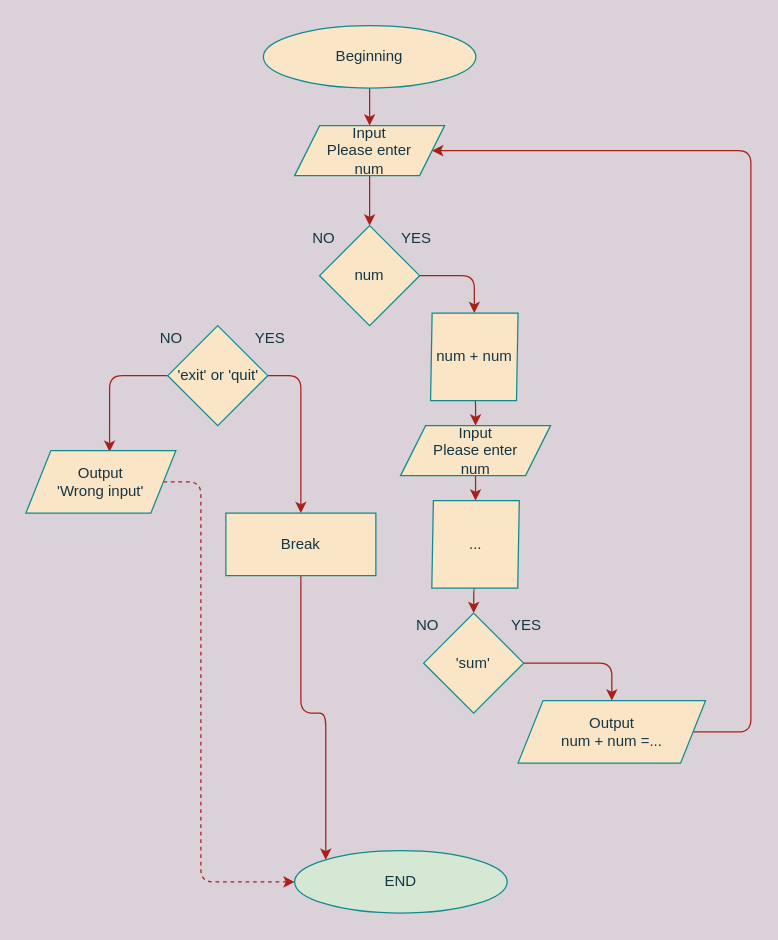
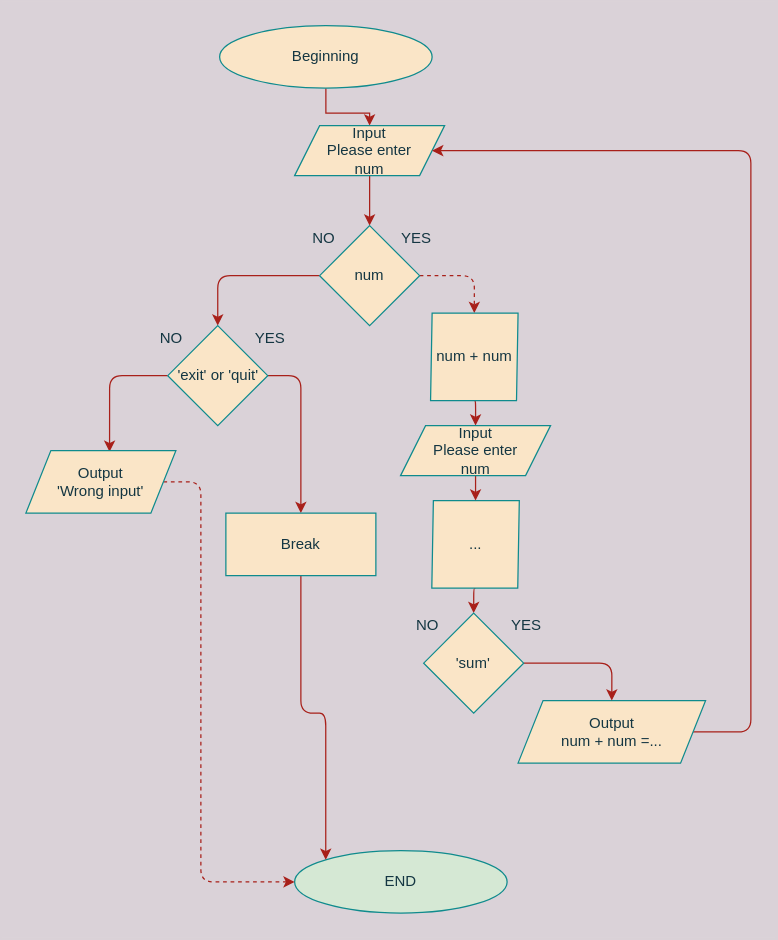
- <mxCell id="3" value="Beginning" style="ellipse;whiteSpace=wrap;html=1;fillColor=#FAE5C7;strokeColor=#0F8B8D;fontColor=#143642;" parent="1" vertex="1"><mxGeometry x="210" y="20" width="170" height="50" as="geometry" /></mxCell>
+ <mxCell id="3" value="Beginning" style="ellipse;whiteSpace=wrap;html=1;fillColor=#FAE5C7;strokeColor=#0F8B8D;fontColor=#143642;" parent="1" vertex="1"><mxGeometry x="175" y="20" width="170" height="50" as="geometry" /></mxCell>
+ <mxCell id="7" style="edgeStyle=orthogonalEdgeStyle;curved=0;rounded=1;sketch=0;orthogonalLoop=1;jettySize=auto;html=1;entryX=0.5;entryY=0;entryDx=0;entryDy=0;strokeColor=#A8201A;fillColor=#FAE5C7;fontColor=#143642;" edge="1" parent="1" source="8" target="14"><mxGeometry relative="1" as="geometry" /></mxCell>
- <mxCell id="6" style="edgeStyle=orthogonalEdgeStyle;curved=0;rounded=1;sketch=0;orthogonalLoop=1;jettySize=auto;html=1;entryX=0.5;entryY=0;entryDx=0;entryDy=0;strokeColor=#A8201A;fillColor=#FAE5C7;fontColor=#143642;exitX=1;exitY=0.5;exitDx=0;exitDy=0;" edge="1" parent="1" source="8" target="22"><mxGeometry relative="1" as="geometry" /></mxCell>
+ <mxCell id="6" style="edgeStyle=orthogonalEdgeStyle;curved=0;rounded=1;sketch=0;orthogonalLoop=1;jettySize=auto;html=1;entryX=0.5;entryY=0;entryDx=0;entryDy=0;strokeColor=#A8201A;fillColor=#FAE5C7;fontColor=#143642;exitX=1;exitY=0.5;exitDx=0;exitDy=0;dashed=1;" edge="1" parent="1" source="8" target="22"><mxGeometry relative="1" as="geometry" /></mxCell>
